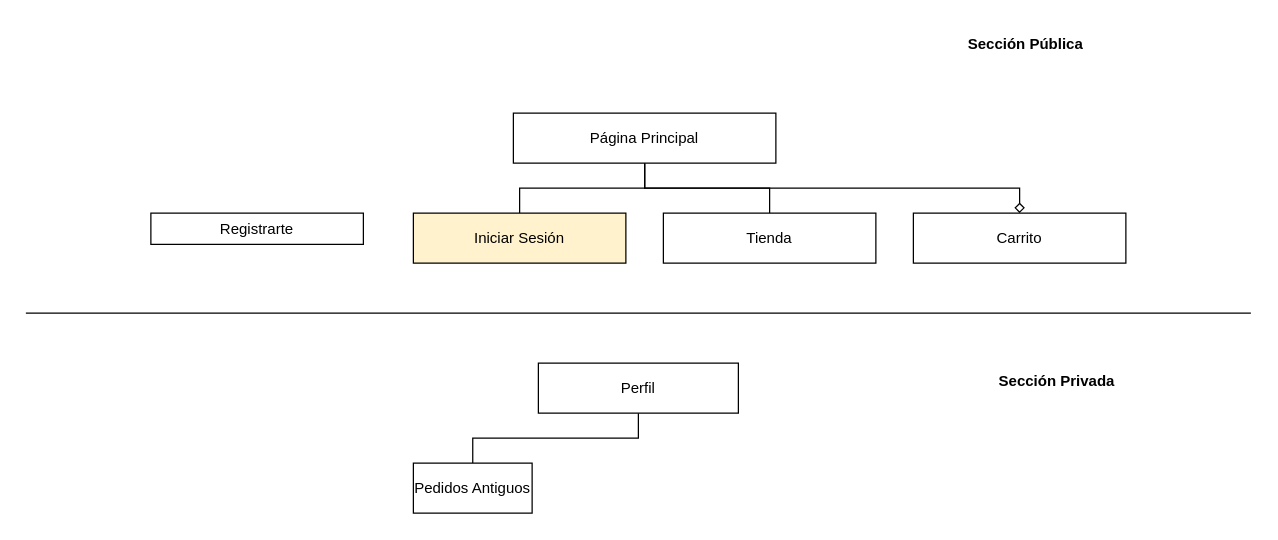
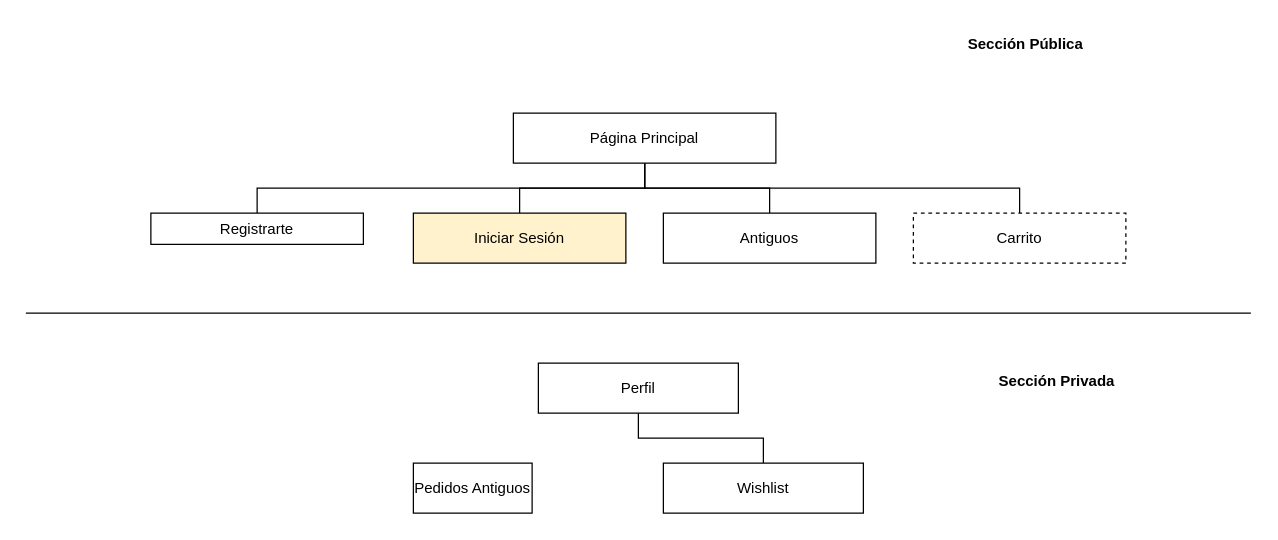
+ <mxCell id="5" style="edgeStyle=orthogonalEdgeStyle;rounded=0;orthogonalLoop=1;jettySize=auto;html=1;exitX=0.5;exitY=1;exitDx=0;exitDy=0;entryX=0.5;entryY=0;entryDx=0;entryDy=0;endArrow=none;endFill=0;" edge="1" parent="1" source="6" target="7"><mxGeometry relative="1" as="geometry" /></mxCell>
- <mxCell id="3" style="edgeStyle=orthogonalEdgeStyle;rounded=0;orthogonalLoop=1;jettySize=auto;html=1;exitX=0.5;exitY=1;exitDx=0;exitDy=0;endArrow=diamond;endFill=0;" edge="1" parent="1" source="6" target="10"><mxGeometry relative="1" as="geometry" /></mxCell>
+ <mxCell id="3" style="edgeStyle=orthogonalEdgeStyle;rounded=0;orthogonalLoop=1;jettySize=auto;html=1;exitX=0.5;exitY=1;exitDx=0;exitDy=0;endArrow=none;endFill=0;" edge="1" parent="1" source="6" target="10"><mxGeometry relative="1" as="geometry" /></mxCell>
- <mxCell id="9" value="Tienda" style="rounded=0;whiteSpace=wrap;html=1;" vertex="1" parent="1"><mxGeometry x="530" y="170" width="170" height="40" as="geometry" /></mxCell>
+ <mxCell id="9" value="Antiguos" style="rounded=0;whiteSpace=wrap;html=1;" vertex="1" parent="1"><mxGeometry x="530" y="170" width="170" height="40" as="geometry" /></mxCell>
- <mxCell id="10" value="Carrito" style="rounded=0;whiteSpace=wrap;html=1;" vertex="1" parent="1"><mxGeometry x="730" y="170" width="170" height="40" as="geometry" /></mxCell>
+ <mxCell id="10" value="Carrito" style="rounded=0;whiteSpace=wrap;html=1;dashed=1;" vertex="1" parent="1"><mxGeometry x="730" y="170" width="170" height="40" as="geometry" /></mxCell>
- <mxCell id="13" style="edgeStyle=orthogonalEdgeStyle;rounded=0;orthogonalLoop=1;jettySize=auto;html=1;exitX=0.5;exitY=1;exitDx=0;exitDy=0;entryX=0.5;entryY=0;entryDx=0;entryDy=0;endArrow=none;endFill=0;" edge="1" parent="1" source="15" target="17"><mxGeometry relative="1" as="geometry" /></mxCell>
+ <mxCell id="14" style="edgeStyle=orthogonalEdgeStyle;rounded=0;orthogonalLoop=1;jettySize=auto;html=1;exitX=0.5;exitY=1;exitDx=0;exitDy=0;entryX=0.5;entryY=0;entryDx=0;entryDy=0;endArrow=none;endFill=0;" edge="1" parent="1" source="15" target="16"><mxGeometry relative="1" as="geometry" /></mxCell>
+ <mxCell id="16" value="Wishlist" style="rounded=0;whiteSpace=wrap;html=1;" vertex="1" parent="1"><mxGeometry x="530" y="370" width="160" height="40" as="geometry" /></mxCell>
